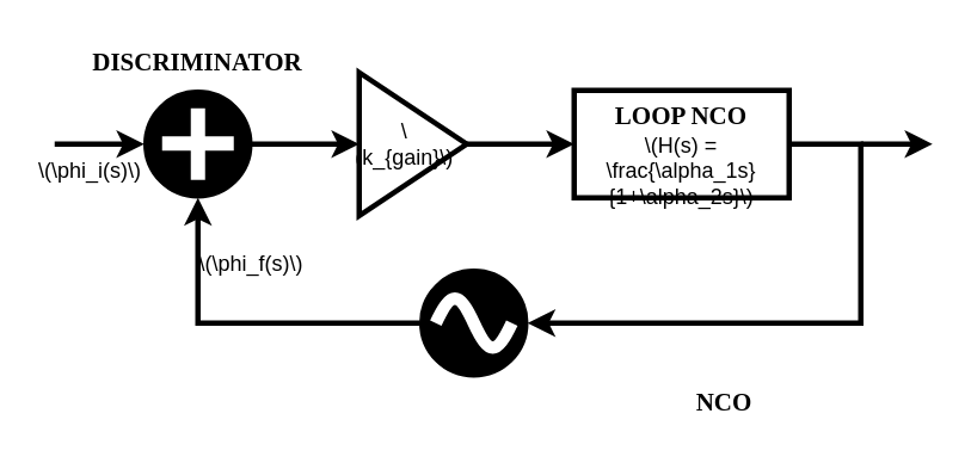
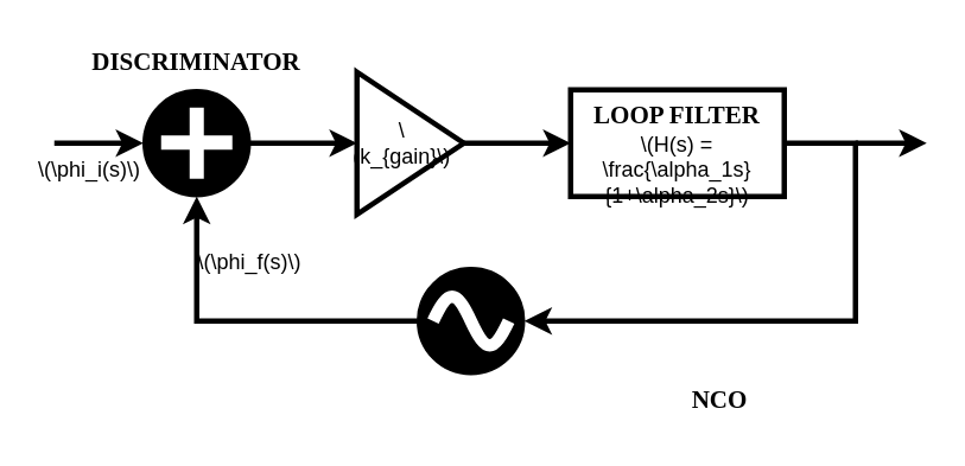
- <mxCell id="15" value="&lt;font style=&quot;font-size: 14px;&quot; face=&quot;Times New Roman&quot;&gt;&lt;b&gt;LOOP NCO&lt;/b&gt;&lt;/font&gt;" style="text;html=1;align=center;verticalAlign=middle;whiteSpace=wrap;rounded=0;" vertex="1" parent="1"><mxGeometry x="325" y="50" width="110" height="30" as="geometry" /></mxCell>
+ <mxCell id="15" value="&lt;font style=&quot;font-size: 14px;&quot; face=&quot;Times New Roman&quot;&gt;&lt;b&gt;LOOP FILTER&lt;/b&gt;&lt;/font&gt;" style="text;html=1;align=center;verticalAlign=middle;whiteSpace=wrap;rounded=0;" vertex="1" parent="1"><mxGeometry x="325" y="50" width="110" height="30" as="geometry" /></mxCell>
